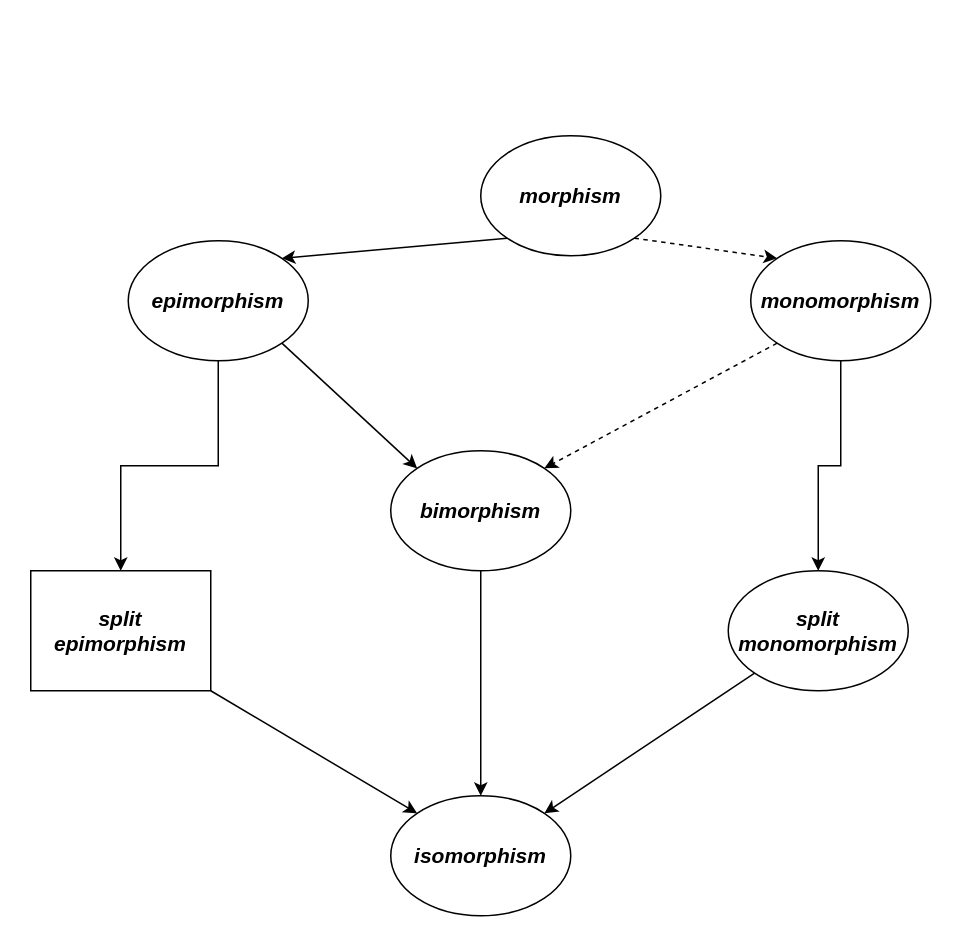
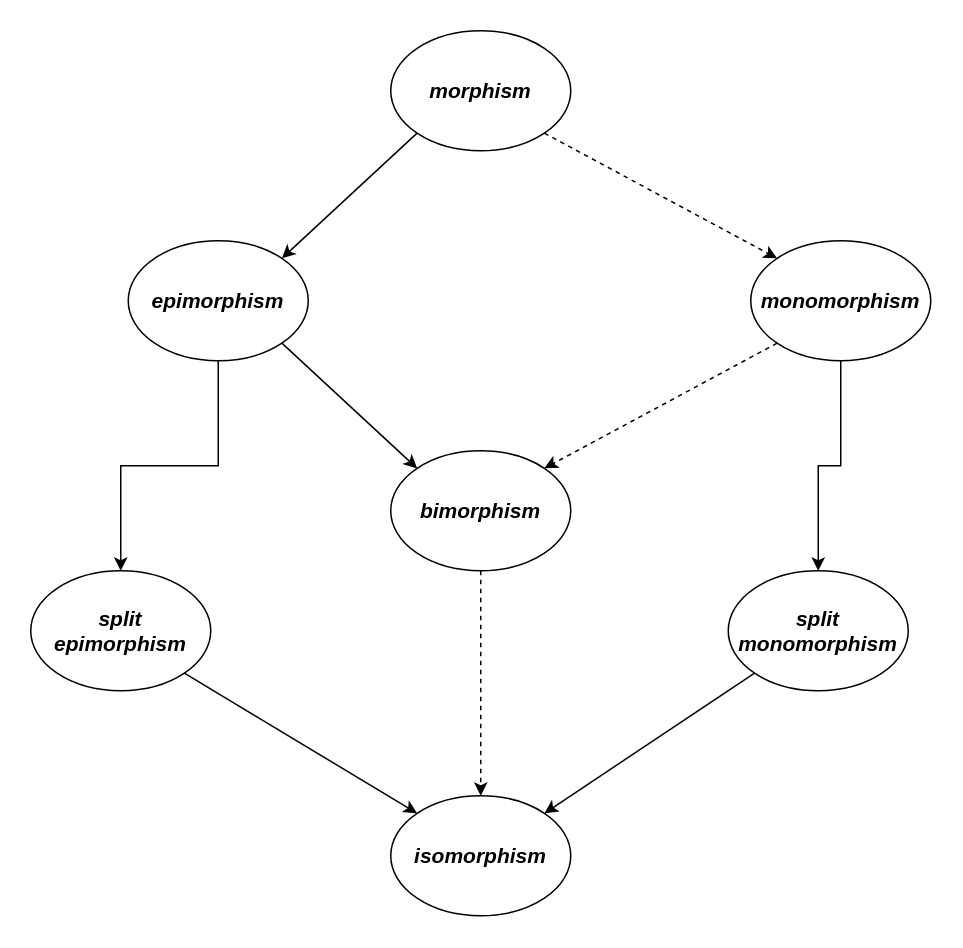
- <mxCell id="2" value="&lt;i&gt;&lt;b&gt;&lt;font style=&quot;font-size: 14px&quot;&gt;morphism&lt;/font&gt;&lt;/b&gt;&lt;/i&gt;" style="ellipse;whiteSpace=wrap;html=1;" vertex="1" parent="1"><mxGeometry x="320" y="90" width="120" height="80" as="geometry" /></mxCell>
+ <mxCell id="2" value="&lt;i&gt;&lt;b&gt;&lt;font style=&quot;font-size: 14px&quot;&gt;morphism&lt;/font&gt;&lt;/b&gt;&lt;/i&gt;" style="ellipse;whiteSpace=wrap;html=1;" vertex="1" parent="1"><mxGeometry x="260" y="20" width="120" height="80" as="geometry" /></mxCell>
- <mxCell id="5" value="&lt;div&gt;&lt;i&gt;&lt;b&gt;&lt;font style=&quot;font-size: 14px&quot;&gt;split &lt;br&gt;&lt;/font&gt;&lt;/b&gt;&lt;/i&gt;&lt;/div&gt;&lt;div&gt;&lt;i&gt;&lt;b&gt;&lt;font style=&quot;font-size: 14px&quot;&gt;epimorphism&lt;/font&gt;&lt;/b&gt;&lt;/i&gt;&lt;/div&gt;" style="whiteSpace=wrap;html=1;rounded=0;" vertex="1" parent="1"><mxGeometry x="20" y="380" width="120" height="80" as="geometry" /></mxCell>
+ <mxCell id="5" value="&lt;div&gt;&lt;i&gt;&lt;b&gt;&lt;font style=&quot;font-size: 14px&quot;&gt;split &lt;br&gt;&lt;/font&gt;&lt;/b&gt;&lt;/i&gt;&lt;/div&gt;&lt;div&gt;&lt;i&gt;&lt;b&gt;&lt;font style=&quot;font-size: 14px&quot;&gt;epimorphism&lt;/font&gt;&lt;/b&gt;&lt;/i&gt;&lt;/div&gt;" style="ellipse;whiteSpace=wrap;html=1;" vertex="1" parent="1"><mxGeometry x="20" y="380" width="120" height="80" as="geometry" /></mxCell>
- <mxCell id="10" style="edgeStyle=orthogonalEdgeStyle;rounded=0;orthogonalLoop=1;jettySize=auto;html=1;entryX=0.5;entryY=0;entryDx=0;entryDy=0;" edge="1" parent="1" source="11" target="9"><mxGeometry relative="1" as="geometry" /></mxCell>
+ <mxCell id="10" style="edgeStyle=orthogonalEdgeStyle;rounded=0;orthogonalLoop=1;jettySize=auto;html=1;entryX=0.5;entryY=0;entryDx=0;entryDy=0;dashed=1;" edge="1" parent="1" source="11" target="9"><mxGeometry relative="1" as="geometry" /></mxCell>
